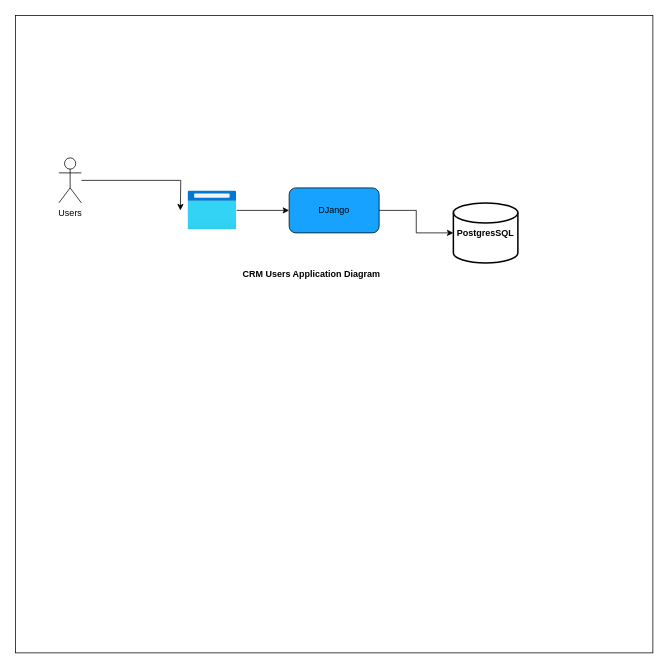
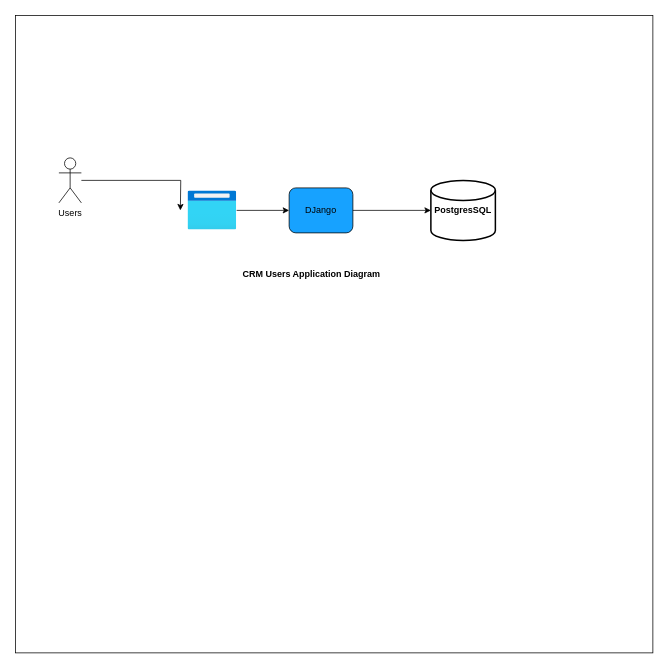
- <mxCell id="7" value="DJango" style="rounded=1;whiteSpace=wrap;html=1;fillColor=#17A2FF;" vertex="1" parent="1"><mxGeometry x="385" y="250" width="120" height="60" as="geometry" /></mxCell>
+ <mxCell id="7" value="DJango" style="rounded=1;whiteSpace=wrap;html=1;fillColor=#17A2FF;" vertex="1" parent="1"><mxGeometry x="385" y="250" width="85" height="60" as="geometry" /></mxCell>
- <mxCell id="8" value="&lt;b&gt;PostgresSQL&lt;/b&gt;" style="strokeWidth=2;html=1;shape=mxgraph.flowchart.database;whiteSpace=wrap;" vertex="1" parent="1"><mxGeometry x="604" y="270" width="86" height="80" as="geometry" /></mxCell>
+ <mxCell id="8" value="&lt;b&gt;PostgresSQL&lt;/b&gt;" style="strokeWidth=2;html=1;shape=mxgraph.flowchart.database;whiteSpace=wrap;" vertex="1" parent="1"><mxGeometry x="574" y="240" width="86" height="80" as="geometry" /></mxCell>
